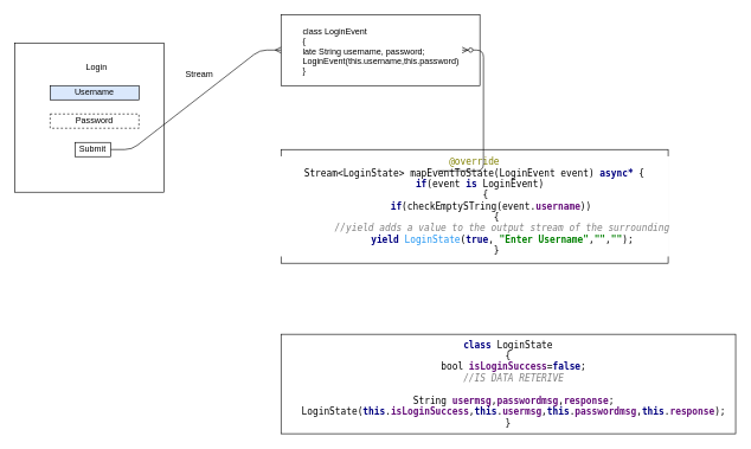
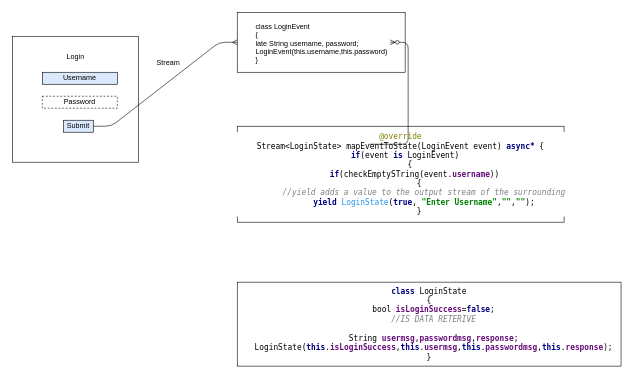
- <mxCell id="10" value="Login" style="text;strokeColor=none;fillColor=none;spacingLeft=4;spacingRight=4;overflow=hidden;rotatable=0;points=[[0,0.5],[1,0.5]];portConstraint=eastwest;fontSize=12;" vertex="1" parent="1"><mxGeometry x="115" y="80" width="40" height="30" as="geometry" /></mxCell>
+ <mxCell id="10" value="Login" style="text;strokeColor=none;fillColor=none;spacingLeft=4;spacingRight=4;overflow=hidden;rotatable=0;points=[[0,0.5],[1,0.5]];portConstraint=eastwest;fontSize=12;" vertex="1" parent="1"><mxGeometry x="105" y="80" width="40" height="30" as="geometry" /></mxCell>
- <mxCell id="7" value="Submit" style="whiteSpace=wrap;html=1;align=center;" vertex="1" parent="1"><mxGeometry x="105" y="200" width="50" height="20" as="geometry" /></mxCell>
+ <mxCell id="7" value="Submit" style="whiteSpace=wrap;html=1;align=center;fillColor=#dae8fc;" vertex="1" parent="1"><mxGeometry x="105" y="200" width="50" height="20" as="geometry" /></mxCell>
